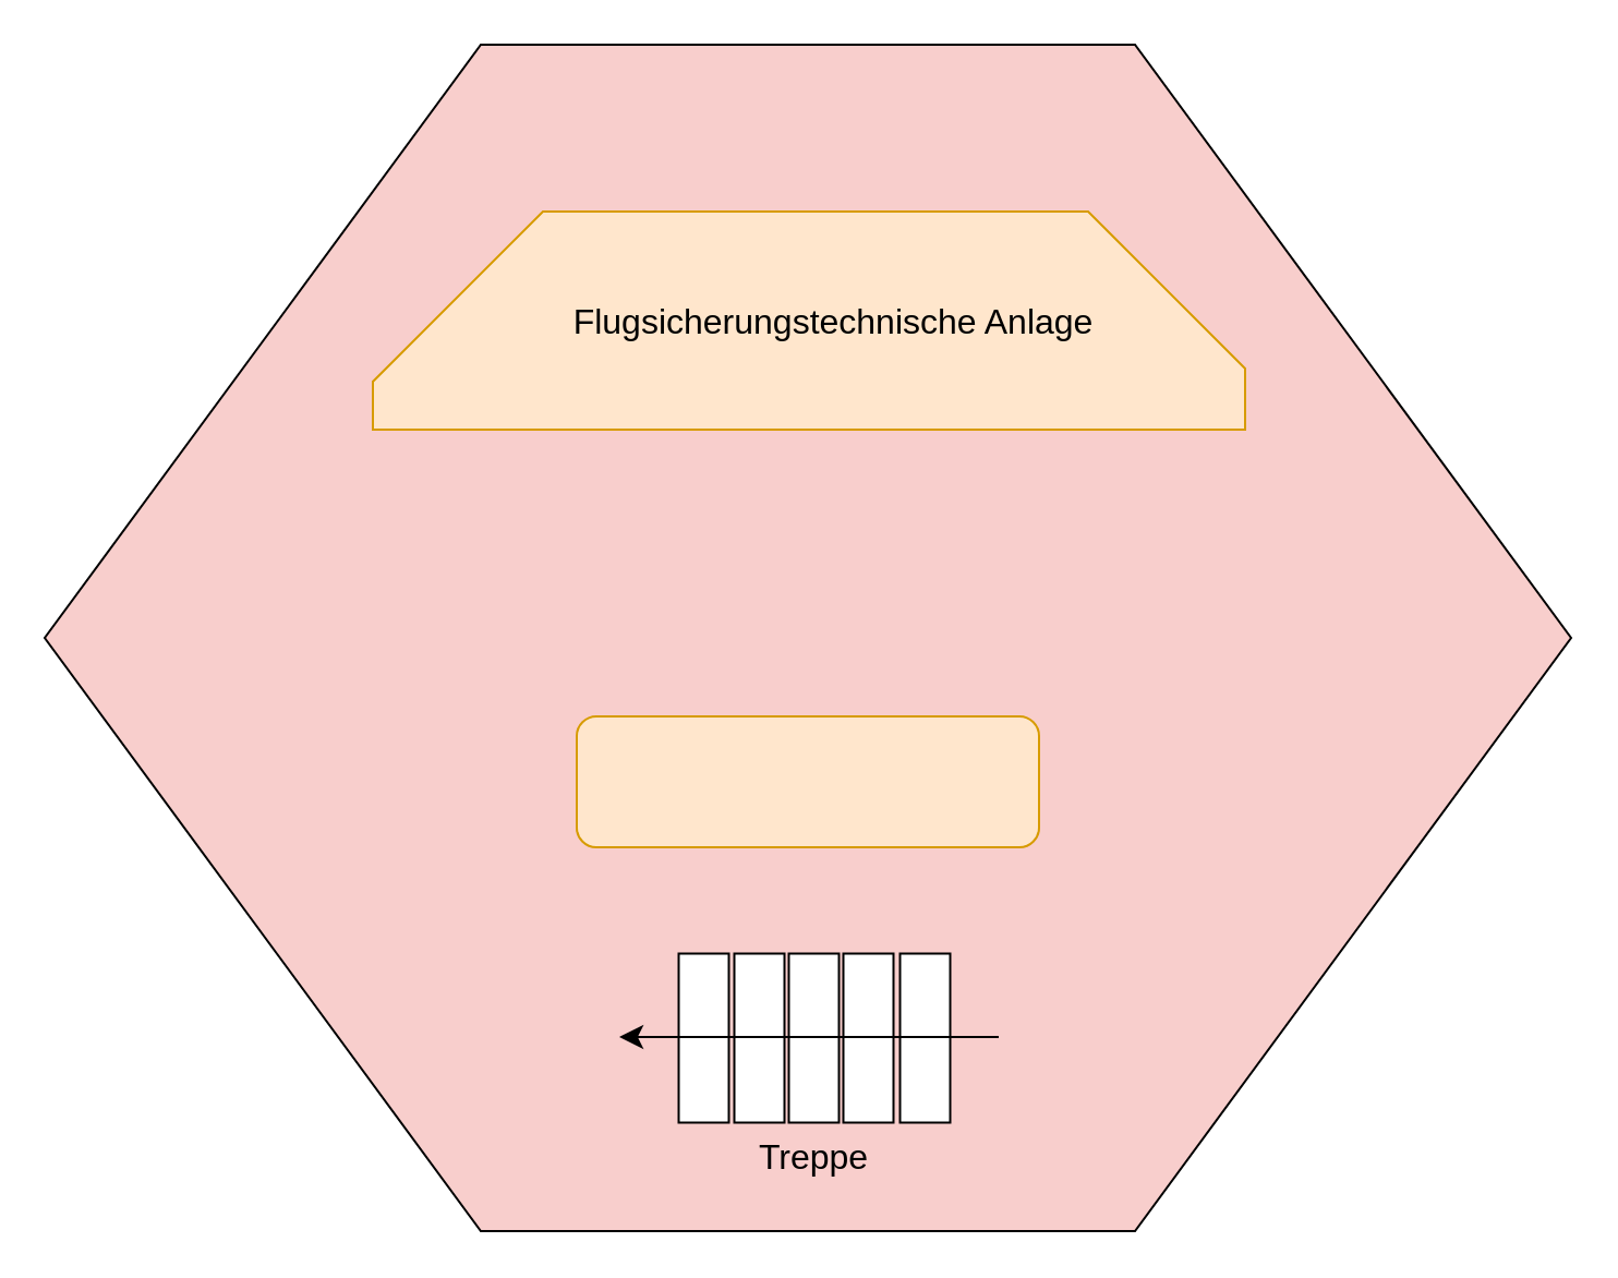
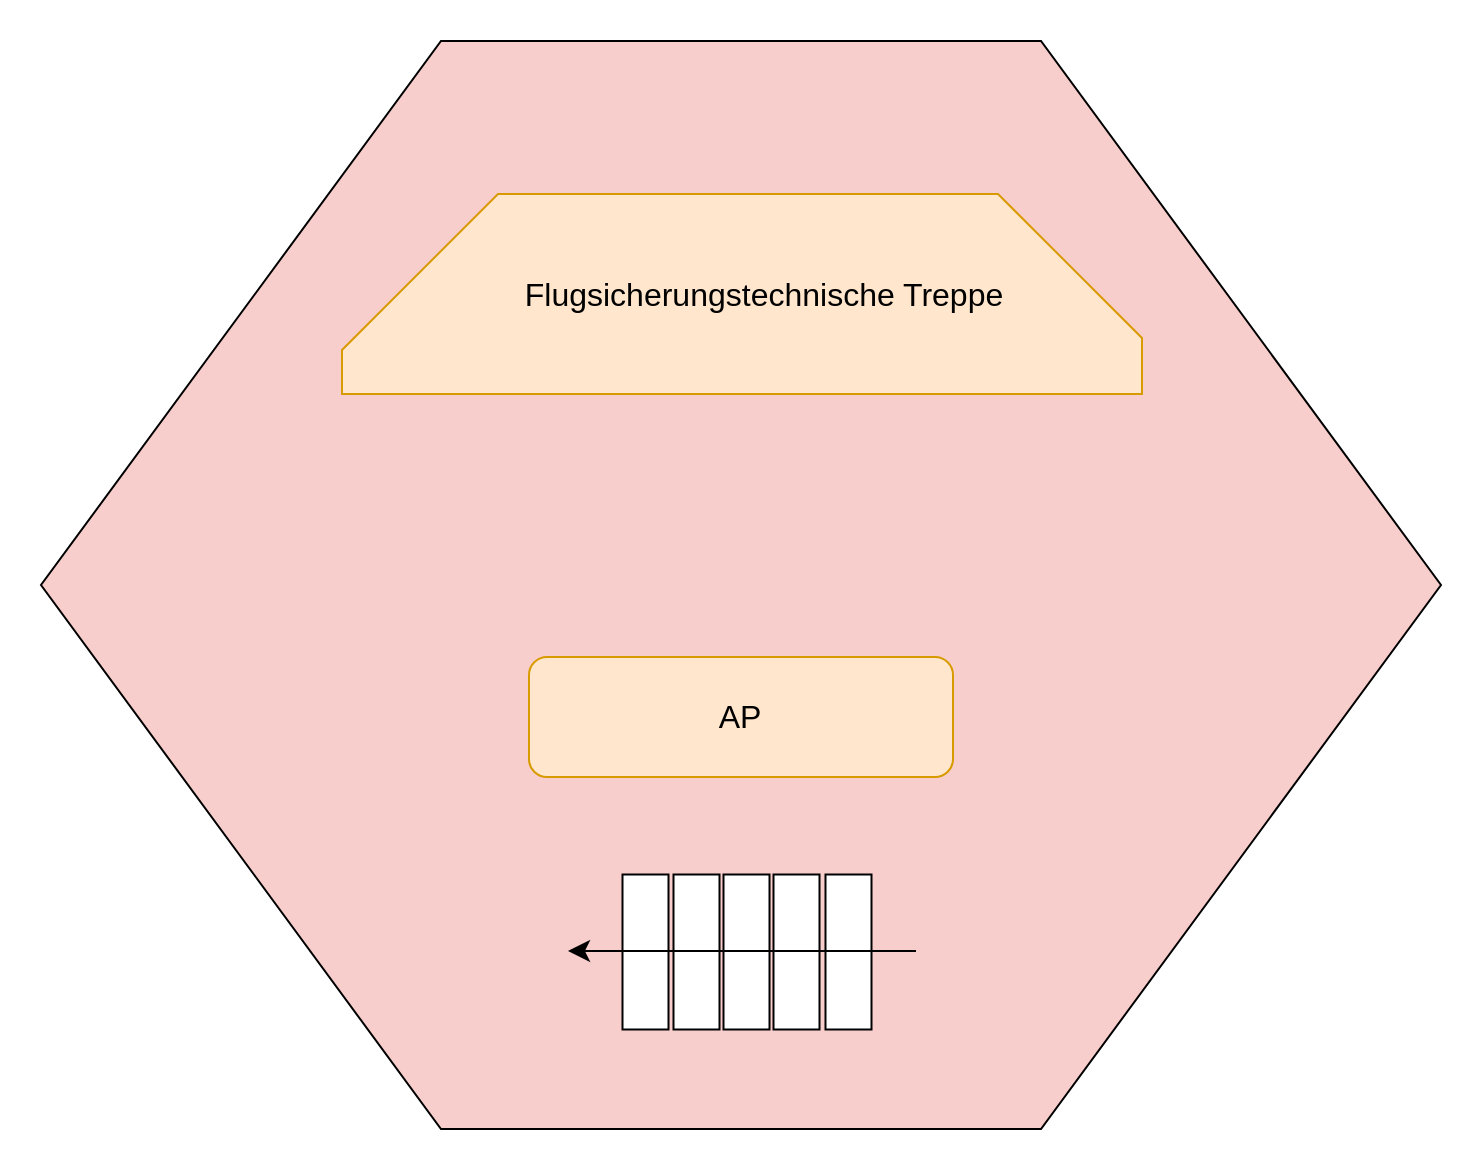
- <mxCell id="13" value="Flugsicherungstechnische Anlage" style="text;strokeColor=none;fillColor=#ffe6cc;html=1;align=center;verticalAlign=middle;whiteSpace=wrap;rounded=0;fontSize=16;" vertex="1" parent="1"><mxGeometry x="243" y="131.5" width="278" height="30" as="geometry" /></mxCell>
+ <mxCell id="13" value="Flugsicherungstechnische Treppe" style="text;strokeColor=none;fillColor=#ffe6cc;html=1;align=center;verticalAlign=middle;whiteSpace=wrap;rounded=0;fontSize=16;" vertex="1" parent="1"><mxGeometry x="243" y="131.5" width="278" height="30" as="geometry" /></mxCell>
+ <mxCell id="14" value="AP" style="text;strokeColor=none;fillColor=#ffe6cc;html=1;align=center;verticalAlign=middle;whiteSpace=wrap;rounded=0;fontSize=16;" vertex="1" parent="1"><mxGeometry x="287" y="348.5" width="166" height="19" as="geometry" /></mxCell>
- <mxCell id="15" value="Treppe" style="text;html=1;align=center;verticalAlign=middle;whiteSpace=wrap;rounded=0;fontSize=16;" vertex="1" parent="1"><mxGeometry x="289.75" y="520" width="166" height="19" as="geometry" /></mxCell>
